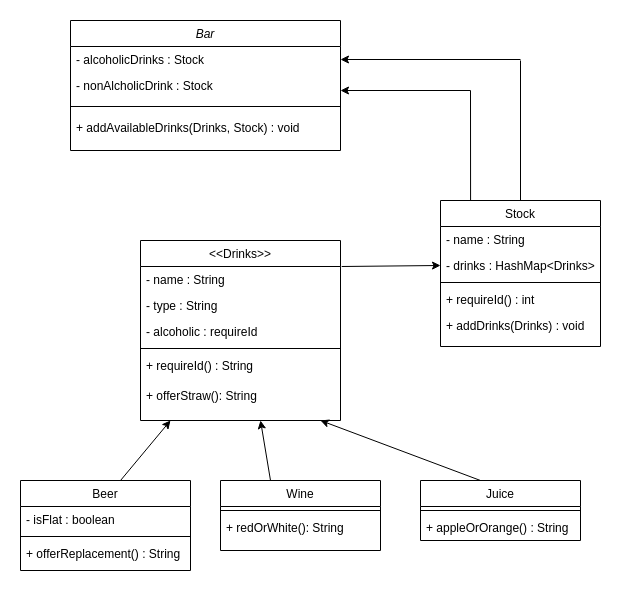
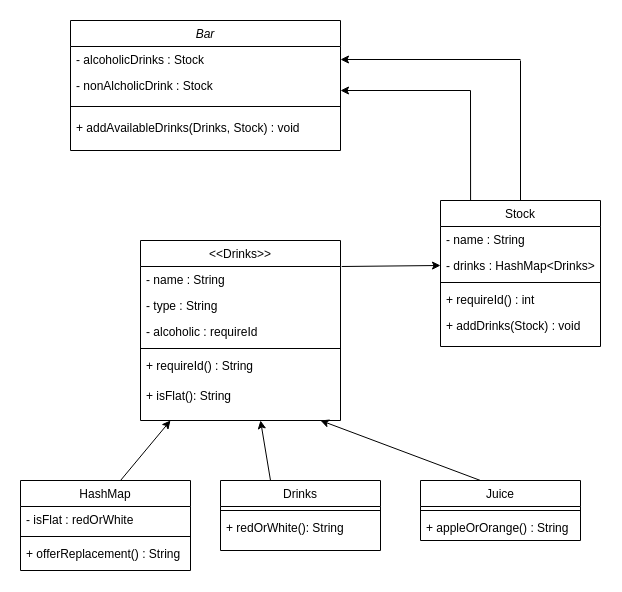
- <mxCell id="12" value="+ addDrinks(Drinks) : void" style="text;align=left;verticalAlign=top;spacingLeft=4;spacingRight=4;overflow=hidden;rotatable=0;points=[[0,0.5],[1,0.5]];portConstraint=eastwest;" parent="7" vertex="1"><mxGeometry y="112" width="160" height="26" as="geometry" /></mxCell>
+ <mxCell id="12" value="+ addDrinks(Stock) : void" style="text;align=left;verticalAlign=top;spacingLeft=4;spacingRight=4;overflow=hidden;rotatable=0;points=[[0,0.5],[1,0.5]];portConstraint=eastwest;" parent="7" vertex="1"><mxGeometry y="112" width="160" height="26" as="geometry" /></mxCell>
- <mxCell id="23" value="+ offerStraw(): String" style="text;align=left;verticalAlign=top;spacingLeft=4;spacingRight=4;overflow=hidden;rotatable=0;points=[[0,0.5],[1,0.5]];portConstraint=eastwest;rounded=0;shadow=0;html=0;" vertex="1" parent="17"><mxGeometry y="142" width="200" height="26" as="geometry" /></mxCell>
+ <mxCell id="23" value="+ isFlat(): String" style="text;align=left;verticalAlign=top;spacingLeft=4;spacingRight=4;overflow=hidden;rotatable=0;points=[[0,0.5],[1,0.5]];portConstraint=eastwest;rounded=0;shadow=0;html=0;" vertex="1" parent="17"><mxGeometry y="142" width="200" height="26" as="geometry" /></mxCell>
- <mxCell id="25" value="Beer" style="swimlane;fontStyle=0;align=center;verticalAlign=top;childLayout=stackLayout;horizontal=1;startSize=26;horizontalStack=0;resizeParent=1;resizeLast=0;collapsible=1;marginBottom=0;rounded=0;shadow=0;strokeWidth=1;" vertex="1" parent="1"><mxGeometry x="20" y="480" width="170" height="90" as="geometry"><mxRectangle x="550" y="140" width="160" height="26" as="alternateBounds" /></mxGeometry></mxCell>
+ <mxCell id="25" value="HashMap" style="swimlane;fontStyle=0;align=center;verticalAlign=top;childLayout=stackLayout;horizontal=1;startSize=26;horizontalStack=0;resizeParent=1;resizeLast=0;collapsible=1;marginBottom=0;rounded=0;shadow=0;strokeWidth=1;" vertex="1" parent="1"><mxGeometry x="20" y="480" width="170" height="90" as="geometry"><mxRectangle x="550" y="140" width="160" height="26" as="alternateBounds" /></mxGeometry></mxCell>
- <mxCell id="29" value="Wine" style="swimlane;fontStyle=0;align=center;verticalAlign=top;childLayout=stackLayout;horizontal=1;startSize=26;horizontalStack=0;resizeParent=1;resizeLast=0;collapsible=1;marginBottom=0;rounded=0;shadow=0;strokeWidth=1;" vertex="1" parent="1"><mxGeometry x="220" y="480" width="160" height="70" as="geometry"><mxRectangle x="550" y="140" width="160" height="26" as="alternateBounds" /></mxGeometry></mxCell>
+ <mxCell id="29" value="Drinks" style="swimlane;fontStyle=0;align=center;verticalAlign=top;childLayout=stackLayout;horizontal=1;startSize=26;horizontalStack=0;resizeParent=1;resizeLast=0;collapsible=1;marginBottom=0;rounded=0;shadow=0;strokeWidth=1;" vertex="1" parent="1"><mxGeometry x="220" y="480" width="160" height="70" as="geometry"><mxRectangle x="550" y="140" width="160" height="26" as="alternateBounds" /></mxGeometry></mxCell>
- <mxCell id="26" value="- isFlat : boolean" style="text;align=left;verticalAlign=top;spacingLeft=4;spacingRight=4;overflow=hidden;rotatable=0;points=[[0,0.5],[1,0.5]];portConstraint=eastwest;rounded=0;shadow=0;html=0;" vertex="1" parent="25"><mxGeometry y="26" width="170" height="26" as="geometry" /></mxCell>
+ <mxCell id="26" value="- isFlat : redOrWhite" style="text;align=left;verticalAlign=top;spacingLeft=4;spacingRight=4;overflow=hidden;rotatable=0;points=[[0,0.5],[1,0.5]];portConstraint=eastwest;rounded=0;shadow=0;html=0;" vertex="1" parent="25"><mxGeometry y="26" width="170" height="26" as="geometry" /></mxCell>
